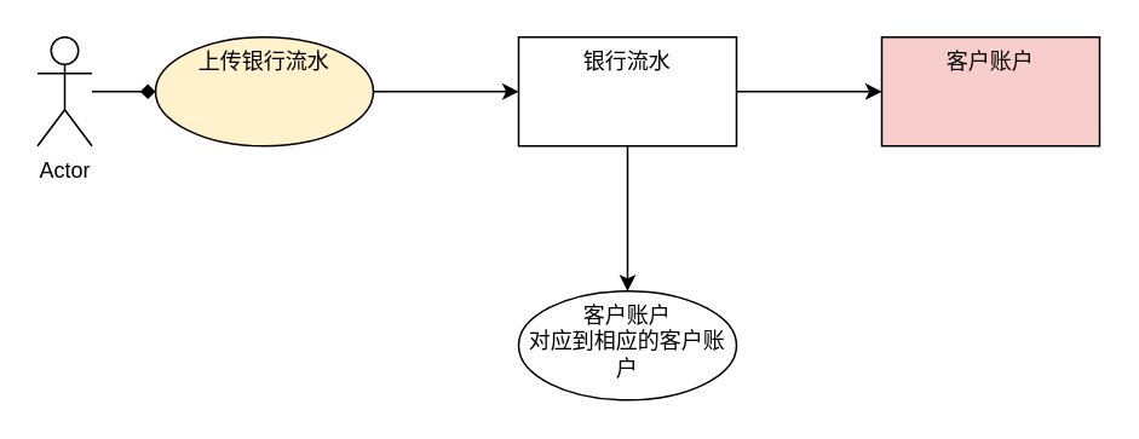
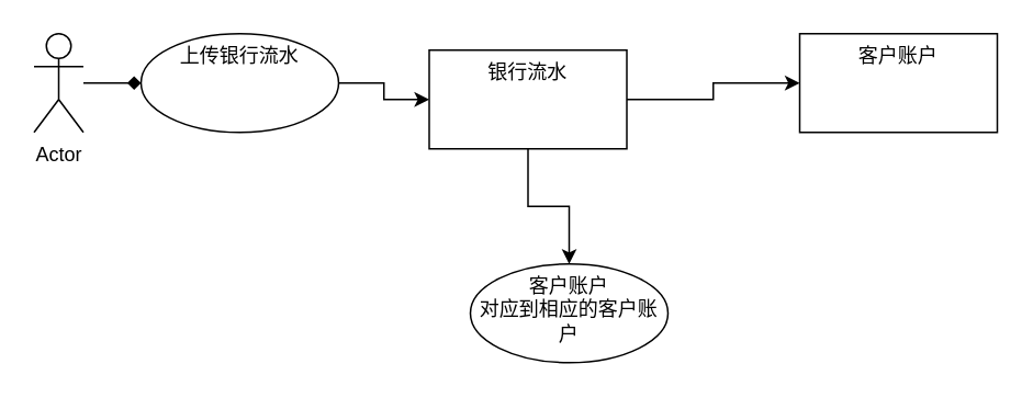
- <mxCell id="5" value="上传银行流水" style="ellipse;whiteSpace=wrap;html=1;verticalAlign=top;fillColor=#fff2cc;" vertex="1" parent="1"><mxGeometry x="85" y="20" width="120" height="60" as="geometry" /></mxCell>
+ <mxCell id="5" value="上传银行流水" style="ellipse;whiteSpace=wrap;html=1;verticalAlign=top;" vertex="1" parent="1"><mxGeometry x="85" y="20" width="120" height="60" as="geometry" /></mxCell>
- <mxCell id="8" value="银行流水" style="whiteSpace=wrap;html=1;verticalAlign=top;" vertex="1" parent="1"><mxGeometry x="285" y="20" width="120" height="60" as="geometry" /></mxCell>
+ <mxCell id="8" value="银行流水" style="whiteSpace=wrap;html=1;verticalAlign=top;" vertex="1" parent="1"><mxGeometry x="260" y="30" width="120" height="60" as="geometry" /></mxCell>
- <mxCell id="9" value="客户账户" style="whiteSpace=wrap;html=1;verticalAlign=top;fillColor=#f8cecc;" vertex="1" parent="1"><mxGeometry x="485" y="20" width="120" height="60" as="geometry" /></mxCell>
+ <mxCell id="9" value="客户账户" style="whiteSpace=wrap;html=1;verticalAlign=top;" vertex="1" parent="1"><mxGeometry x="485" y="20" width="120" height="60" as="geometry" /></mxCell>
